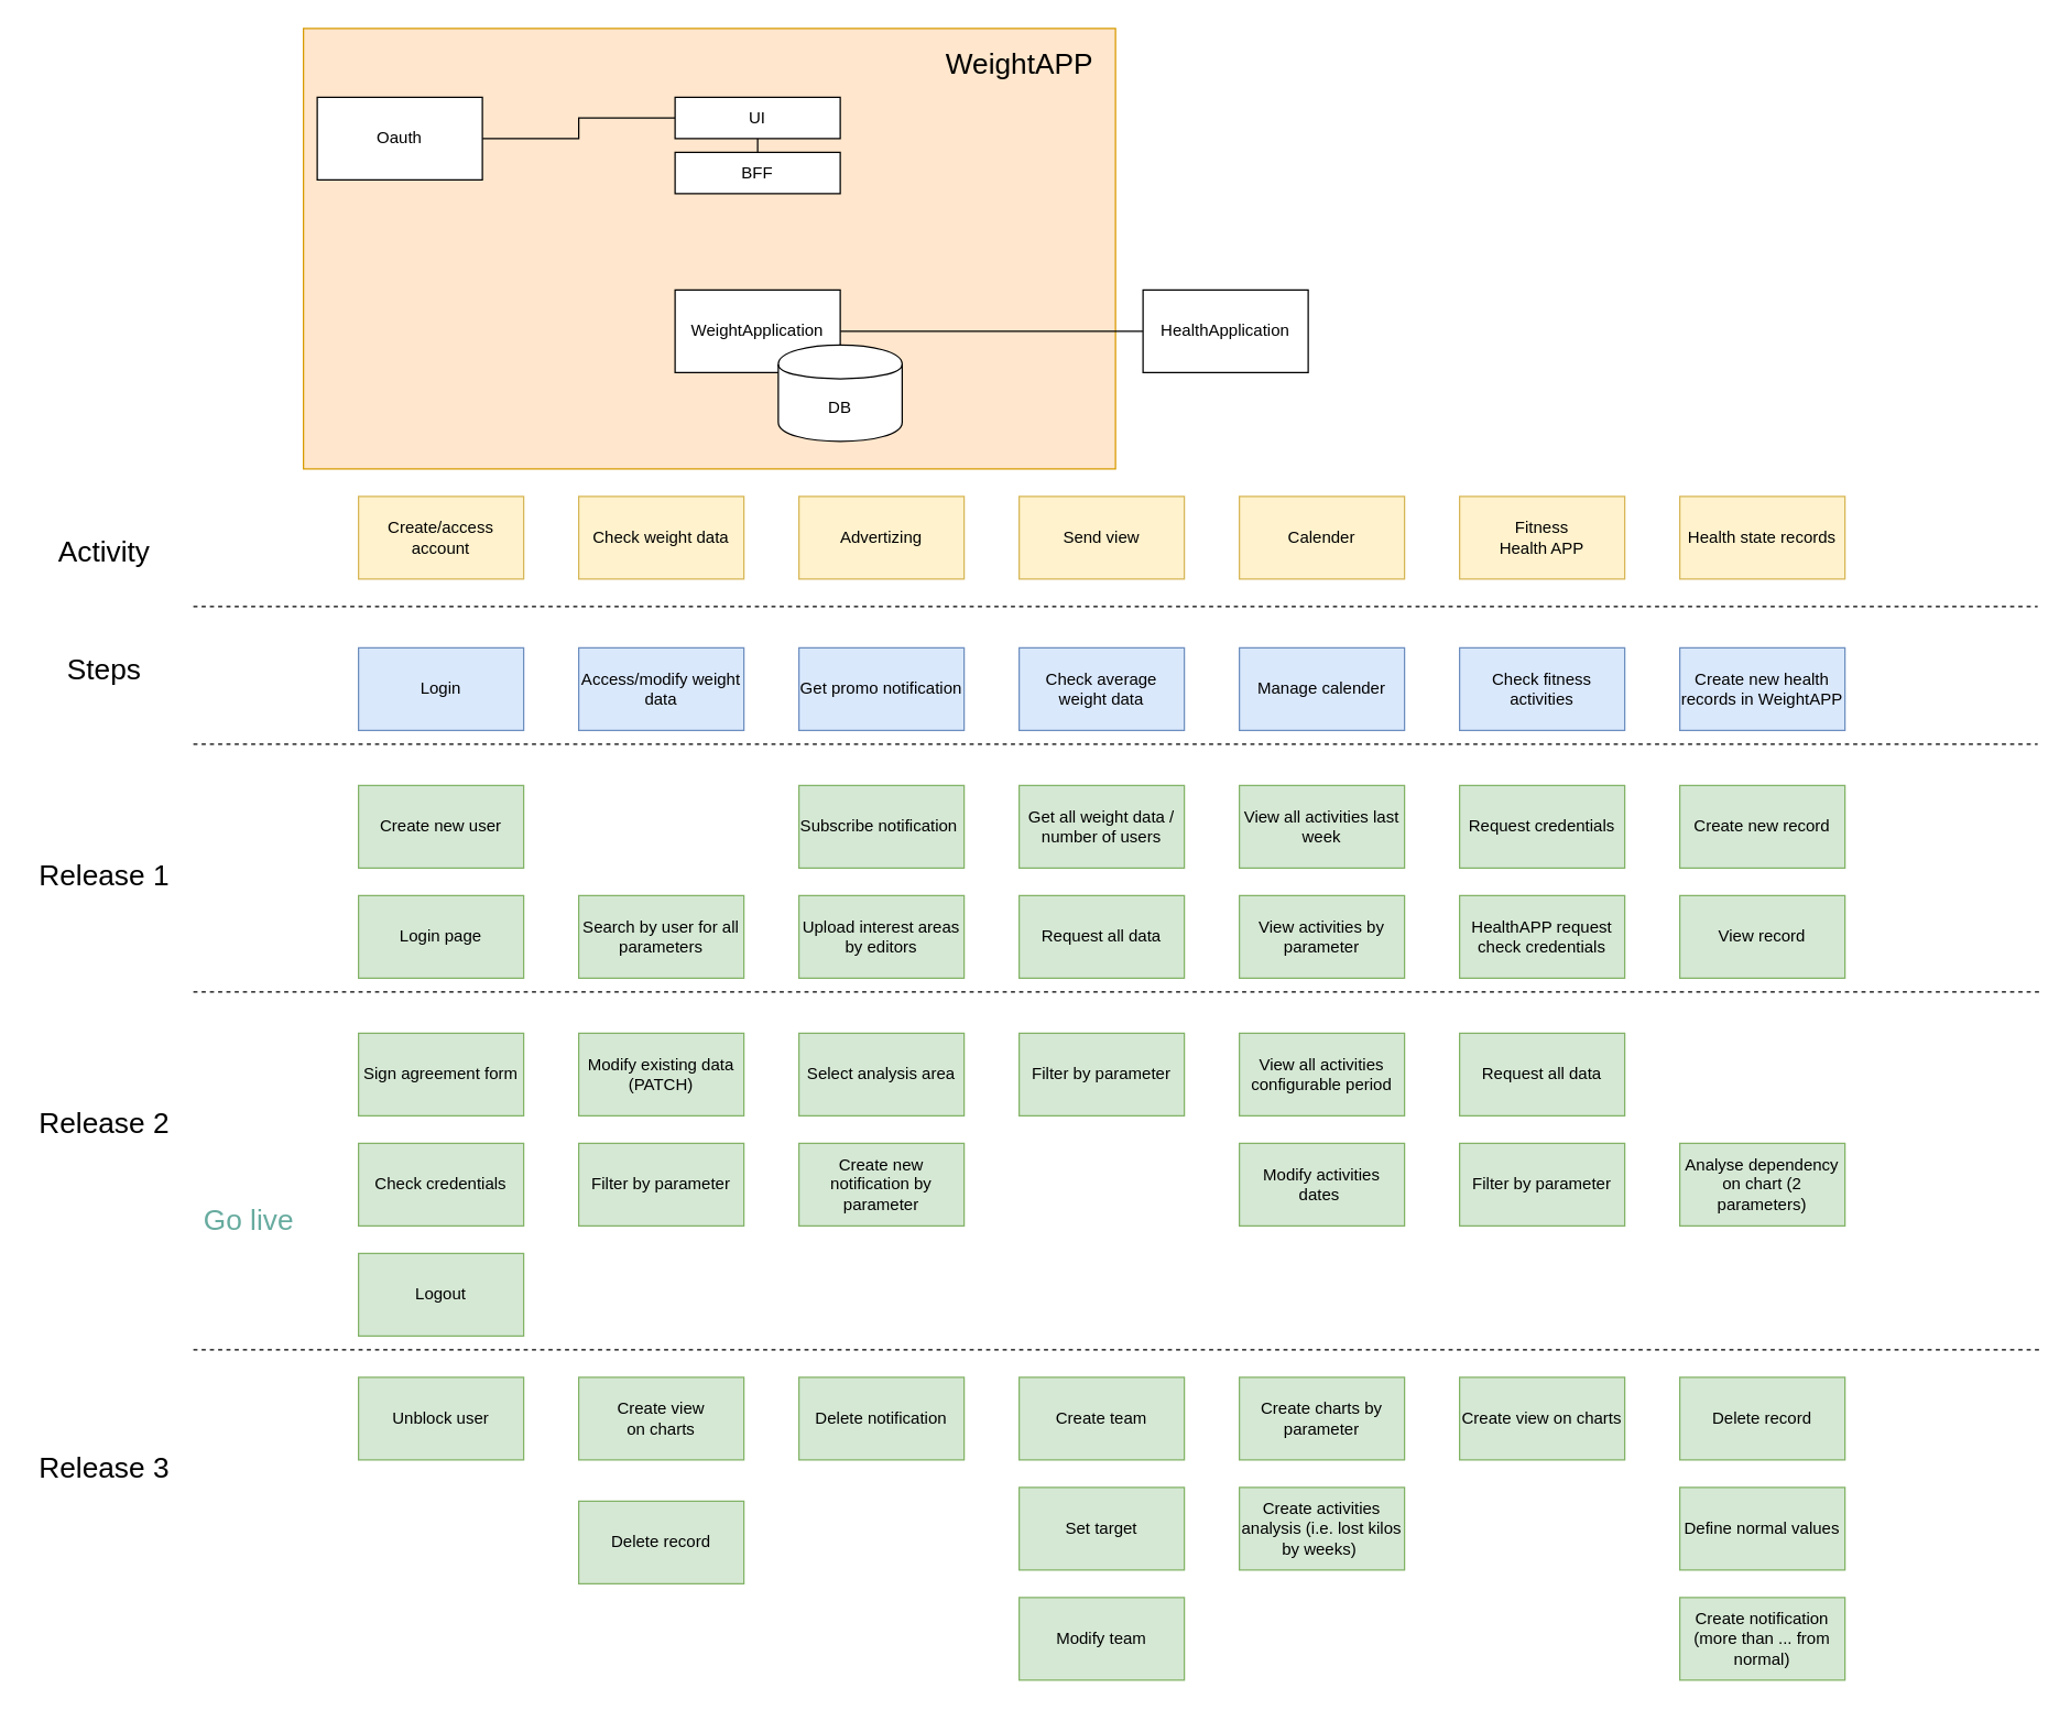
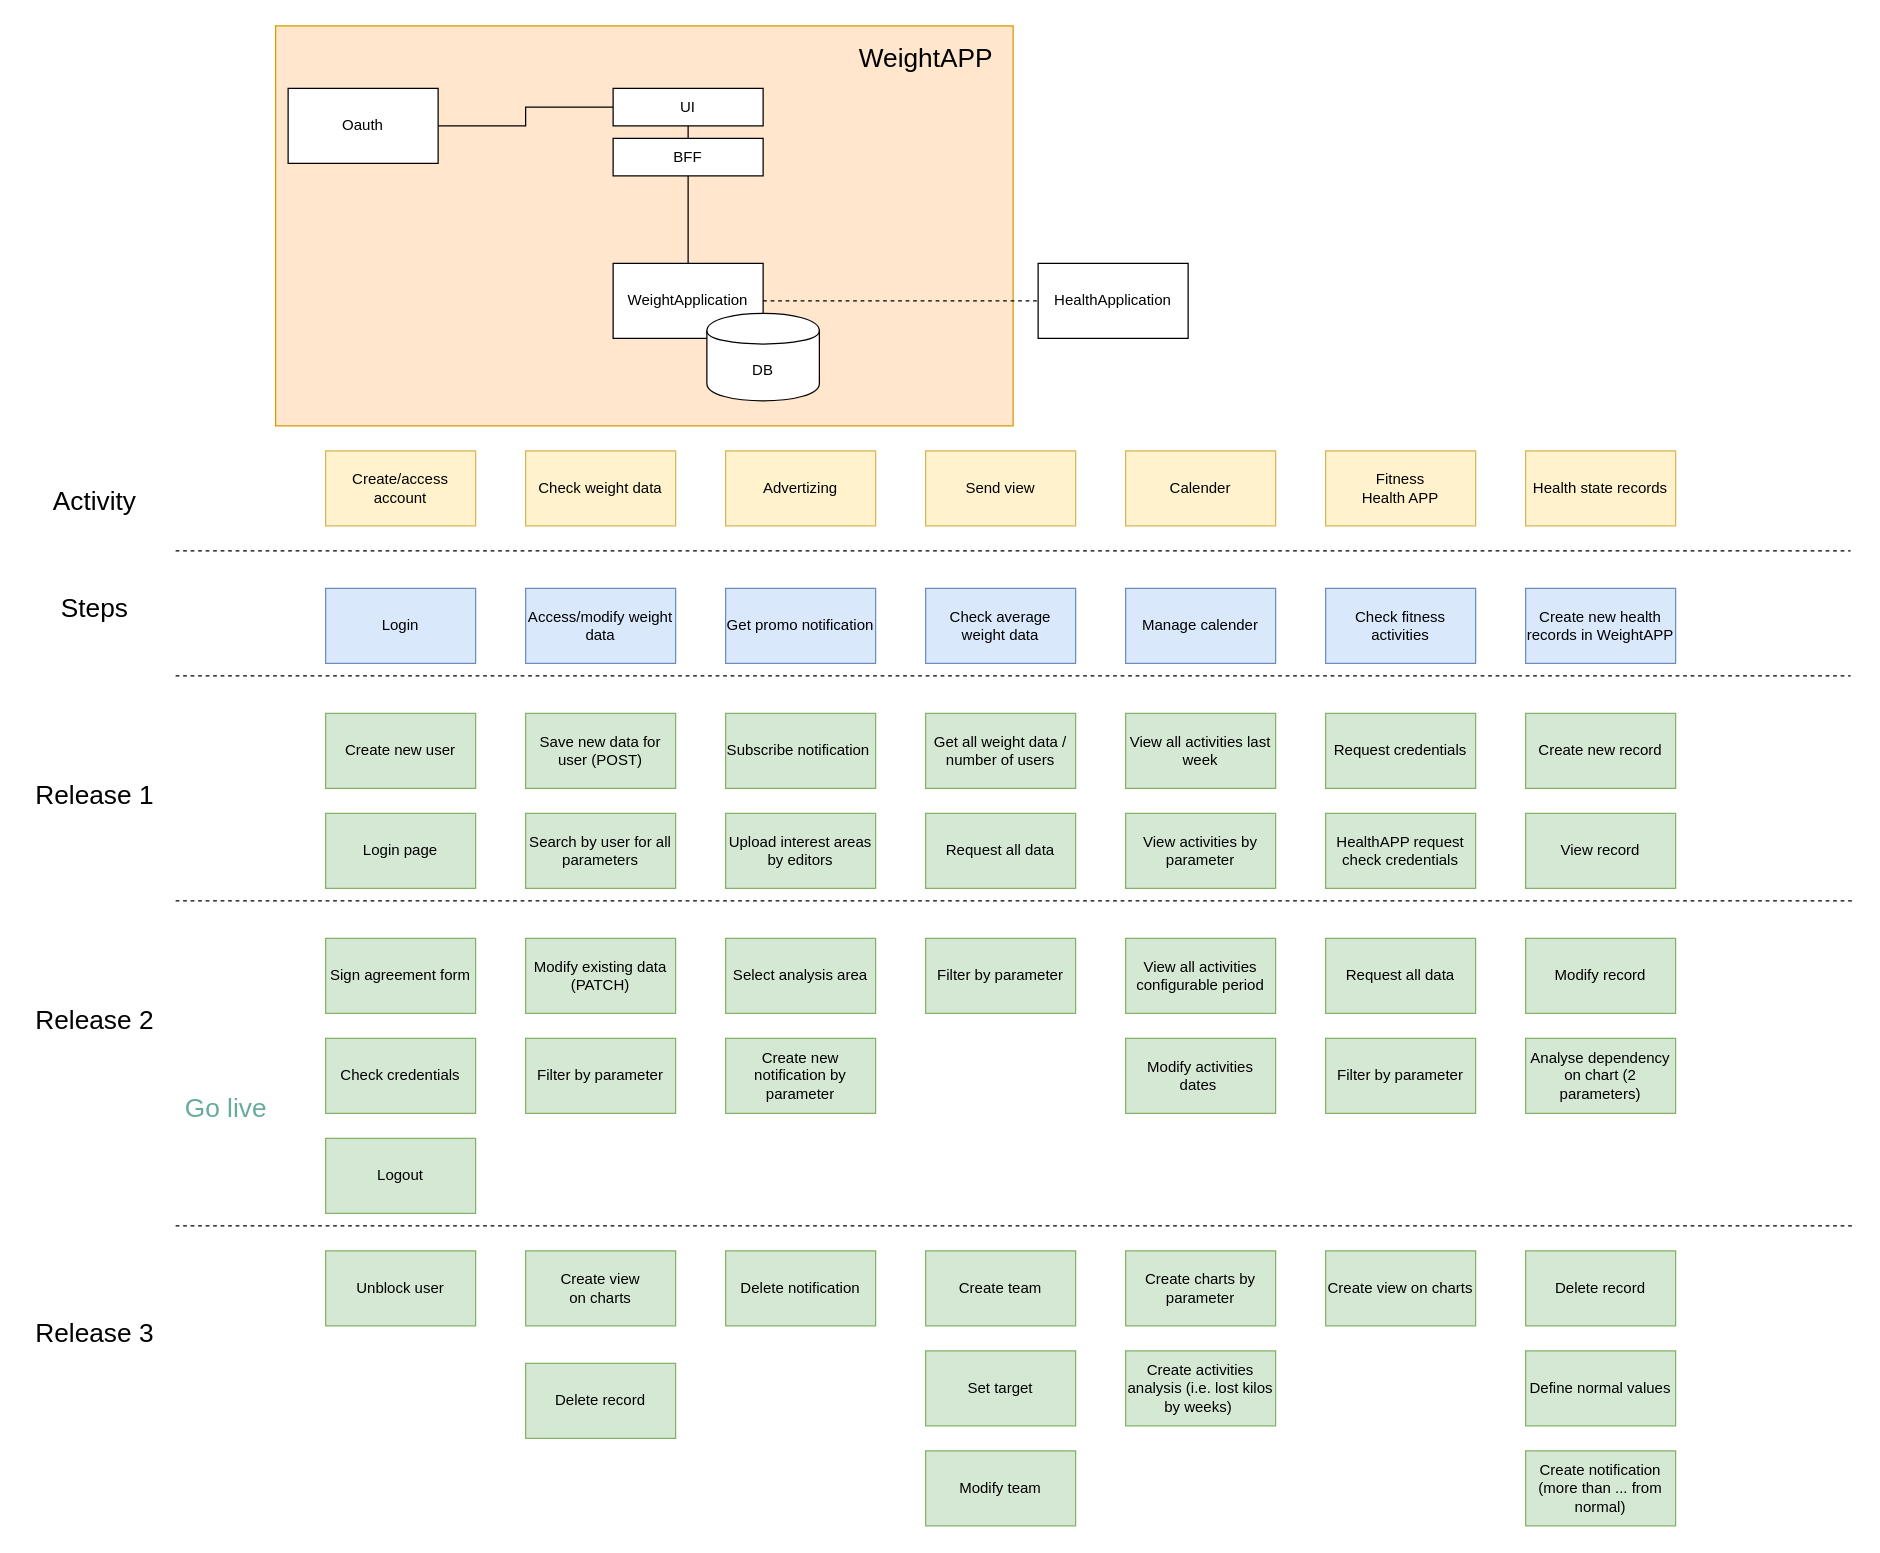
+ <mxCell id="5" style="edgeStyle=orthogonalEdgeStyle;rounded=0;orthogonalLoop=1;jettySize=auto;html=1;entryX=0.5;entryY=0;entryDx=0;entryDy=0;endArrow=none;endFill=0;" parent="1" source="6" target="8" edge="1"><mxGeometry relative="1" as="geometry" /></mxCell>
- <mxCell id="7" style="edgeStyle=orthogonalEdgeStyle;rounded=0;orthogonalLoop=1;jettySize=auto;html=1;endArrow=none;endFill=0;" parent="1" source="8" target="11" edge="1"><mxGeometry relative="1" as="geometry" /></mxCell>
+ <mxCell id="7" style="edgeStyle=orthogonalEdgeStyle;rounded=0;orthogonalLoop=1;jettySize=auto;html=1;endArrow=none;endFill=0;dashed=1;" parent="1" source="8" target="11" edge="1"><mxGeometry relative="1" as="geometry" /></mxCell>
+ <mxCell id="29" value="Save new data for user (POST)" style="rounded=0;whiteSpace=wrap;html=1;align=center;fillColor=#d5e8d4;strokeColor=#82b366;" parent="1" vertex="1"><mxGeometry x="420" y="570" width="120" height="60" as="geometry" /></mxCell>
+ <mxCell id="70" value="Modify record" style="rounded=0;whiteSpace=wrap;html=1;align=center;fillColor=#d5e8d4;strokeColor=#82b366;" parent="1" vertex="1"><mxGeometry x="1220" y="750" width="120" height="60" as="geometry" /></mxCell>
